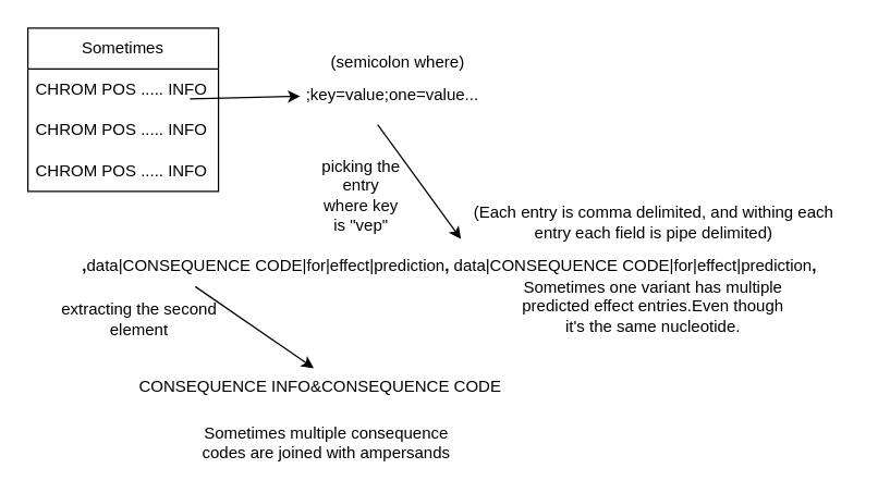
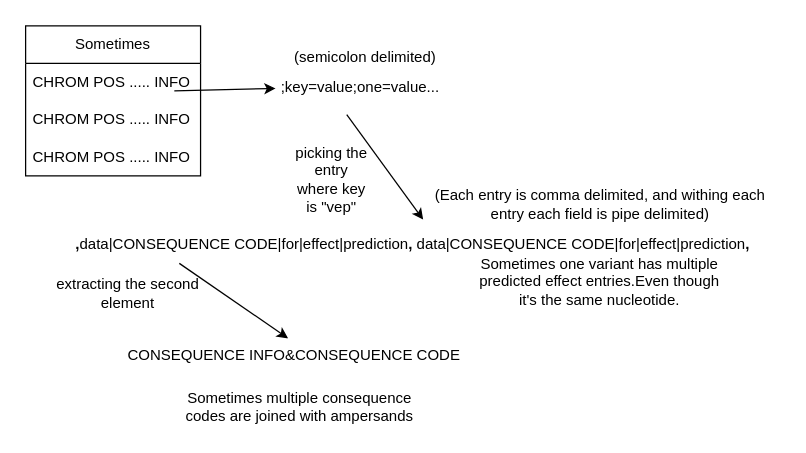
- <mxCell id="11" value="(semicolon where)" style="text;html=1;strokeColor=none;fillColor=none;align=center;verticalAlign=middle;whiteSpace=wrap;rounded=0;" vertex="1" parent="1"><mxGeometry x="214" y="30" width="156" height="30" as="geometry" /></mxCell>
+ <mxCell id="11" value="(semicolon delimited)" style="text;html=1;strokeColor=none;fillColor=none;align=center;verticalAlign=middle;whiteSpace=wrap;rounded=0;" vertex="1" parent="1"><mxGeometry x="214" y="30" width="156" height="30" as="geometry" /></mxCell>
